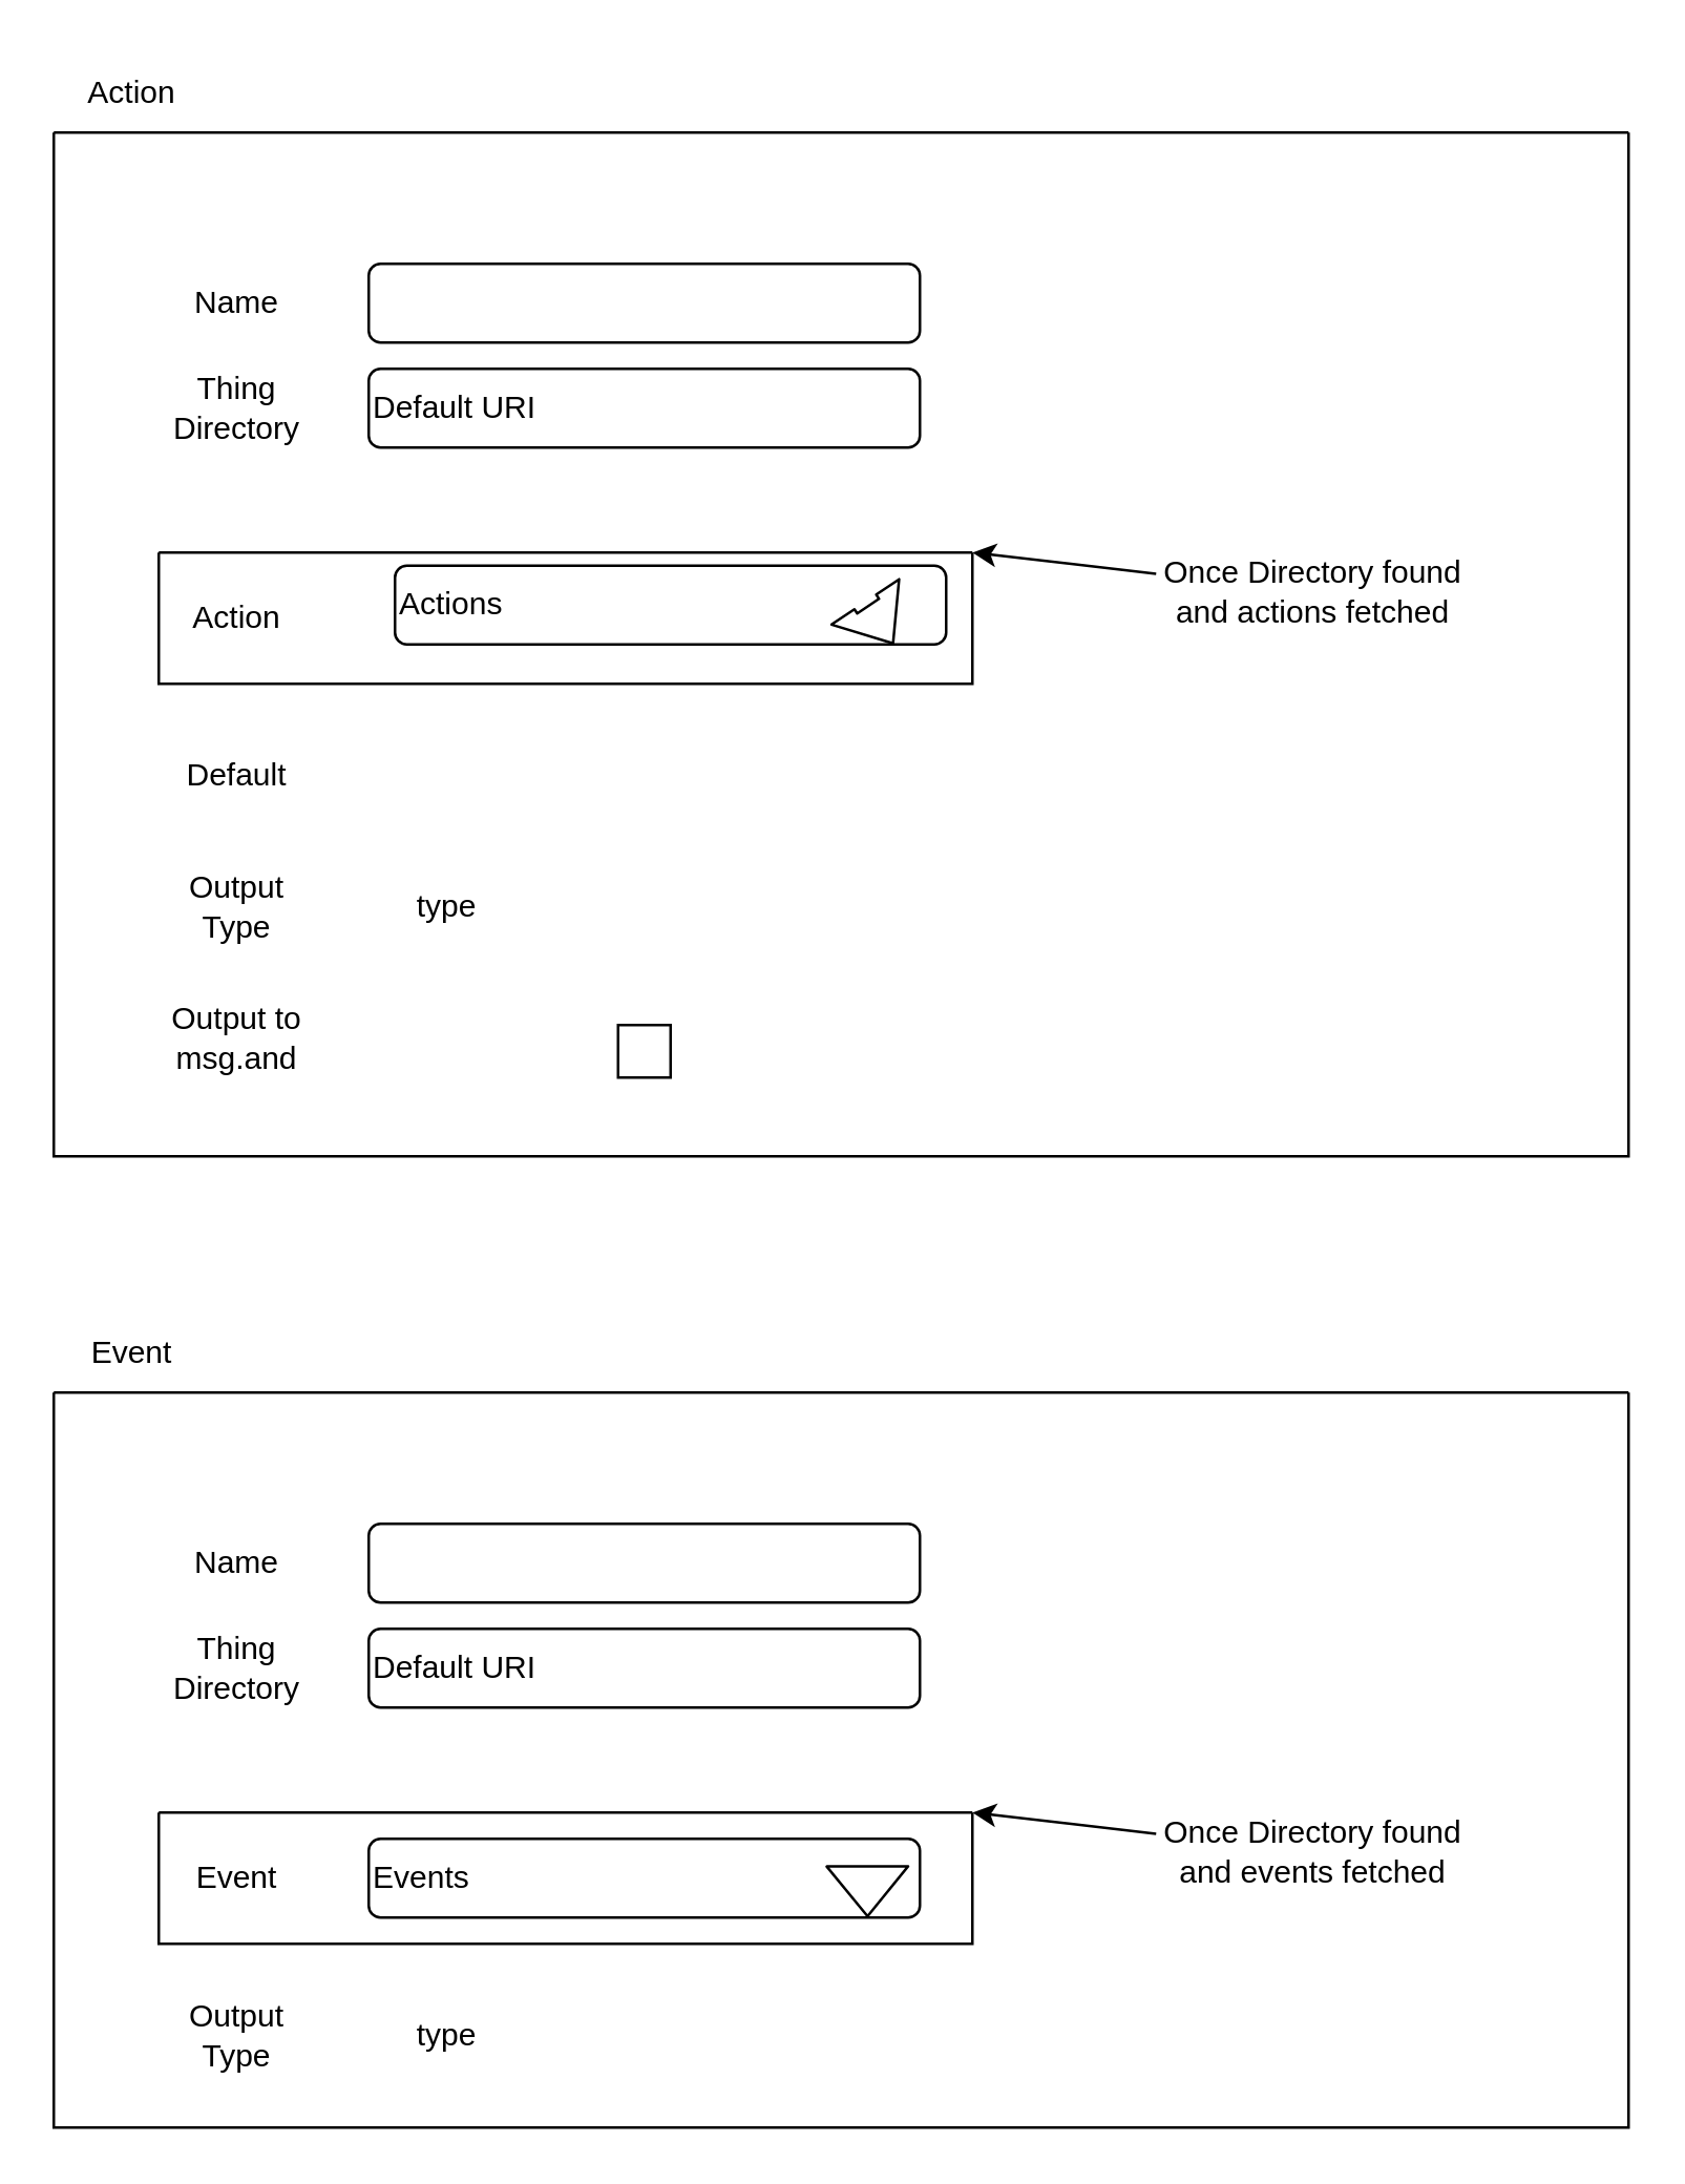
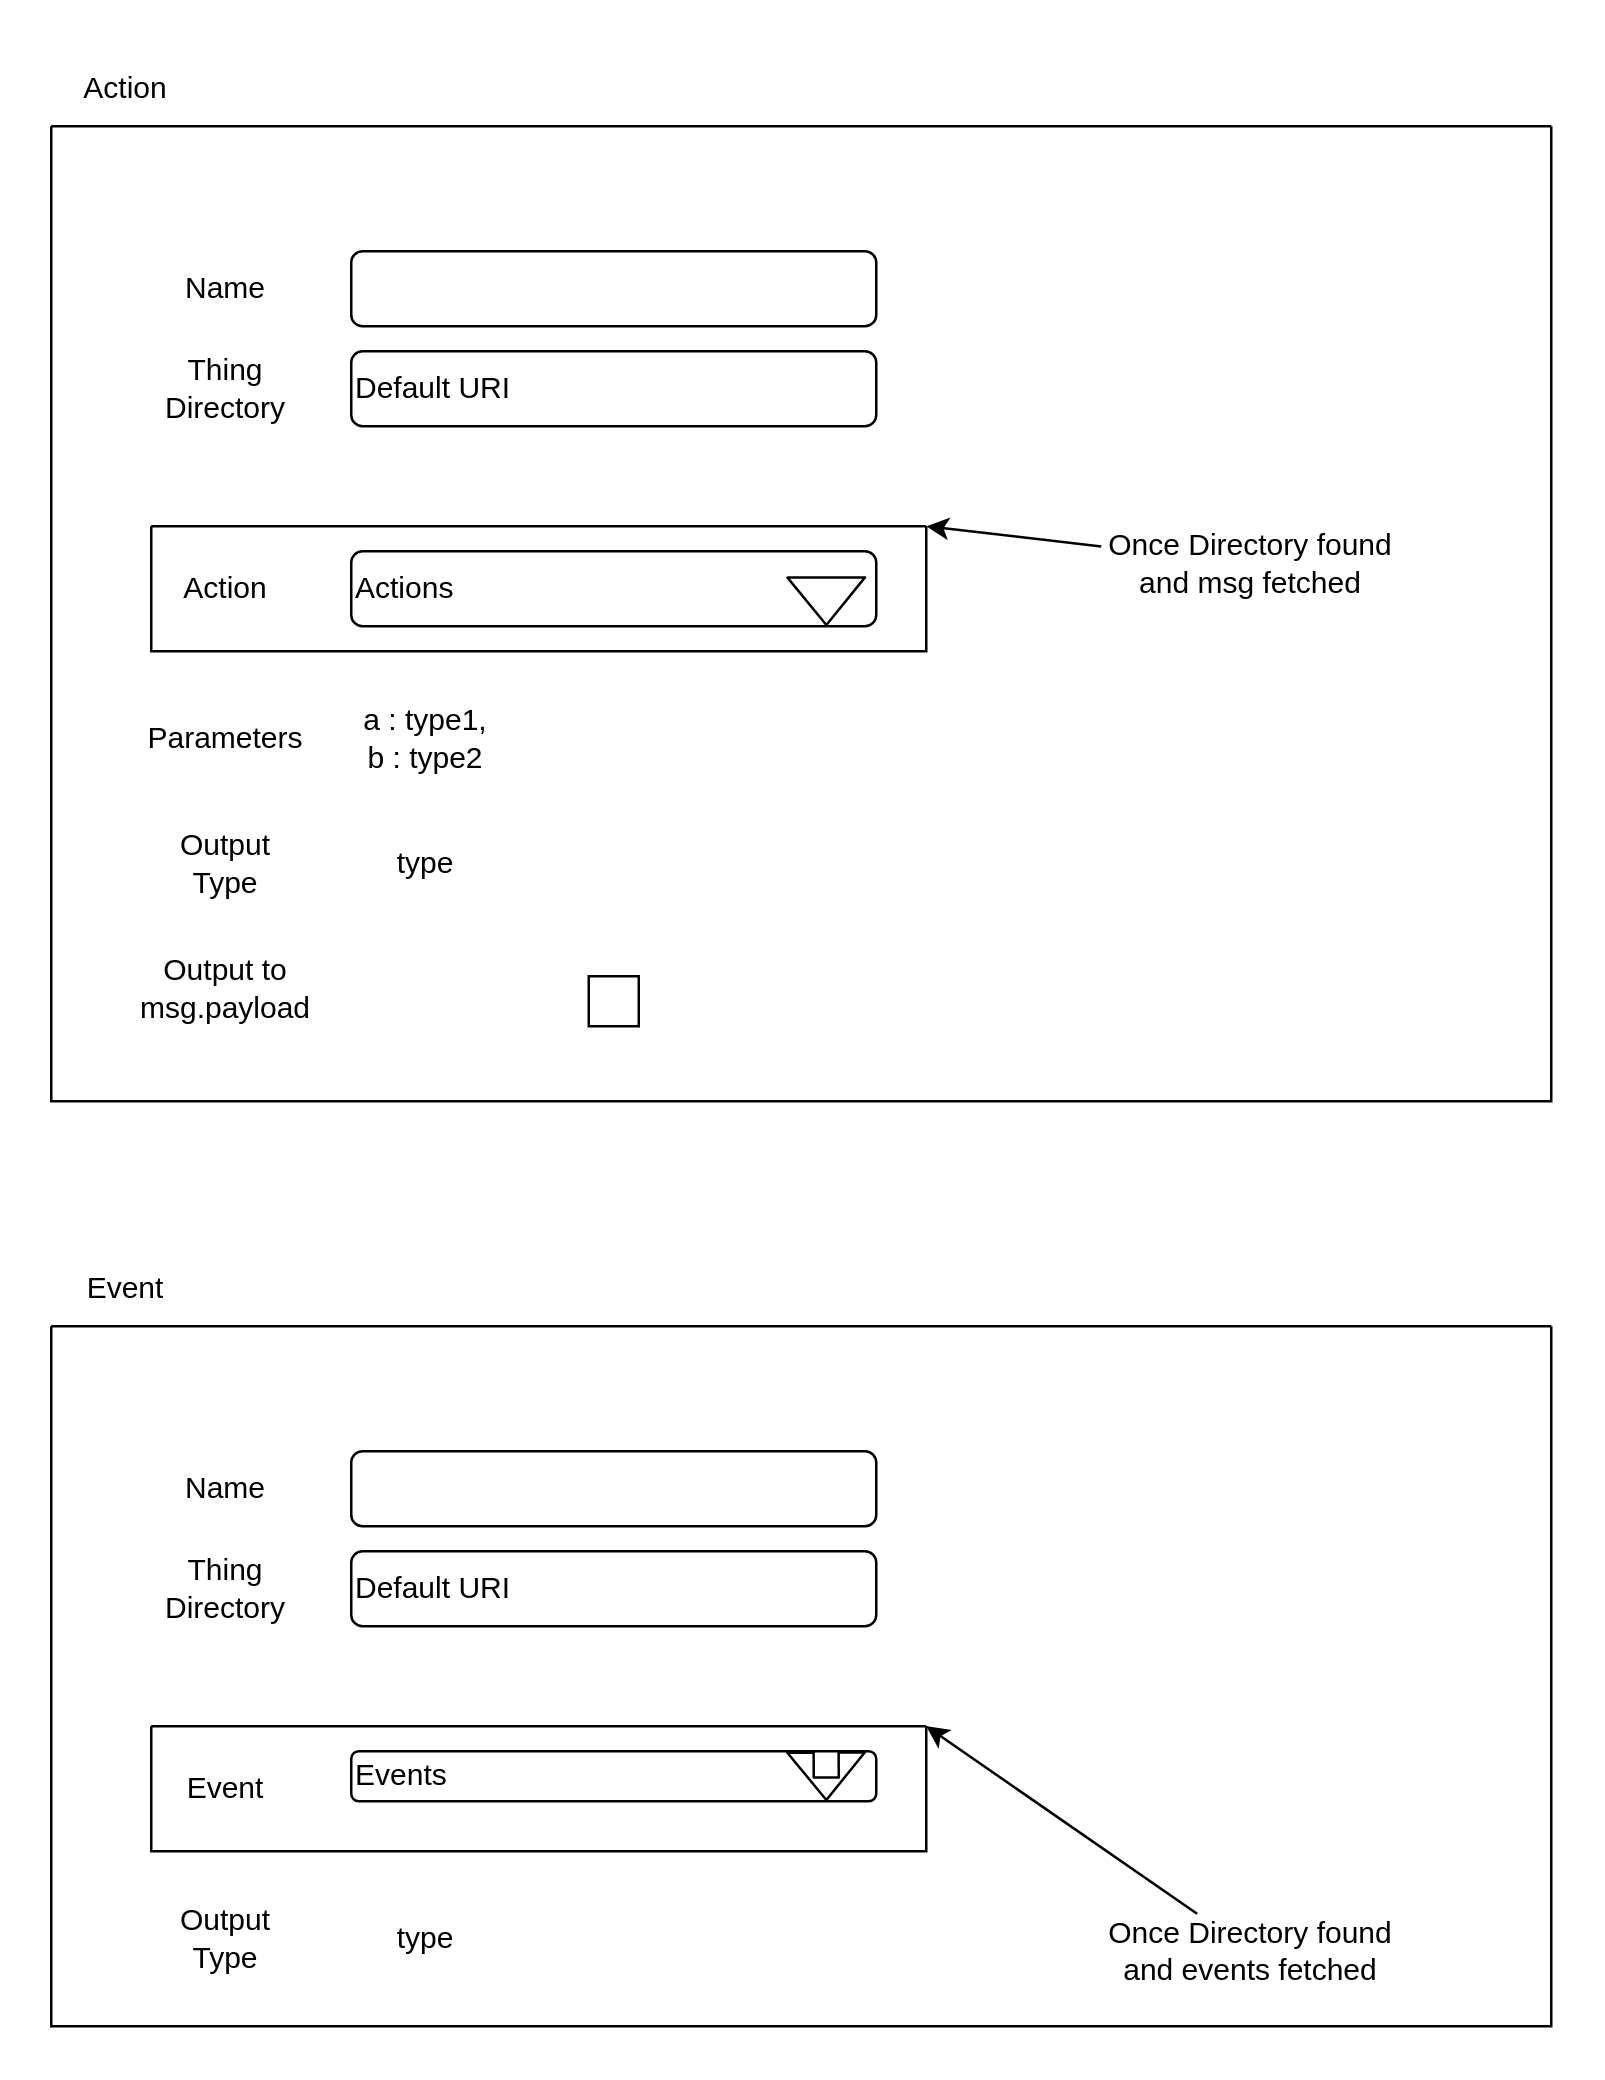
- <mxCell id="13" value="Once Directory found and actions fetched" style="text;html=1;strokeColor=none;fillColor=none;align=center;verticalAlign=middle;whiteSpace=wrap;rounded=0;" parent="2" vertex="1"><mxGeometry x="420" y="160" width="120" height="30" as="geometry" /></mxCell>
+ <mxCell id="13" value="Once Directory found and msg fetched" style="text;html=1;strokeColor=none;fillColor=none;align=center;verticalAlign=middle;whiteSpace=wrap;rounded=0;" parent="2" vertex="1"><mxGeometry x="420" y="160" width="120" height="30" as="geometry" /></mxCell>
- <mxCell id="7" value="Actions" style="rounded=1;whiteSpace=wrap;html=1;align=left;" parent="6" vertex="1"><mxGeometry x="90" y="5" width="210" height="30" as="geometry" /></mxCell>
+ <mxCell id="7" value="Actions" style="rounded=1;whiteSpace=wrap;html=1;align=left;" parent="6" vertex="1"><mxGeometry x="80" y="10" width="210" height="30" as="geometry" /></mxCell>
- <mxCell id="15" value="Default" style="text;html=1;strokeColor=none;fillColor=none;align=center;verticalAlign=middle;whiteSpace=wrap;rounded=0;" vertex="1" parent="2"><mxGeometry x="40" y="230" width="60" height="30" as="geometry" /></mxCell>
+ <mxCell id="15" value="Parameters" style="text;html=1;strokeColor=none;fillColor=none;align=center;verticalAlign=middle;whiteSpace=wrap;rounded=0;" vertex="1" parent="2"><mxGeometry x="40" y="230" width="60" height="30" as="geometry" /></mxCell>
+ <mxCell id="17" value="a : type1,&lt;br&gt;b : type2" style="text;html=1;strokeColor=none;fillColor=none;align=center;verticalAlign=middle;whiteSpace=wrap;rounded=0;" vertex="1" parent="2"><mxGeometry x="120" y="230" width="60" height="30" as="geometry" /></mxCell>
- <mxCell id="9" value="Output to msg.and" style="text;html=1;strokeColor=none;fillColor=none;align=center;verticalAlign=middle;whiteSpace=wrap;rounded=0;" parent="2" vertex="1"><mxGeometry x="40" y="330" width="60" height="30" as="geometry" /></mxCell>
+ <mxCell id="9" value="Output to msg.payload" style="text;html=1;strokeColor=none;fillColor=none;align=center;verticalAlign=middle;whiteSpace=wrap;rounded=0;" parent="2" vertex="1"><mxGeometry x="40" y="330" width="60" height="30" as="geometry" /></mxCell>
- <mxCell id="30" value="Once Directory found and events fetched" style="text;html=1;strokeColor=none;fillColor=none;align=center;verticalAlign=middle;whiteSpace=wrap;rounded=0;" vertex="1" parent="20"><mxGeometry x="420" y="160" width="120" height="30" as="geometry" /></mxCell>
+ <mxCell id="30" value="Once Directory found and events fetched" style="text;html=1;strokeColor=none;fillColor=none;align=center;verticalAlign=middle;whiteSpace=wrap;rounded=0;" vertex="1" parent="20"><mxGeometry x="420" y="235" width="120" height="30" as="geometry" /></mxCell>
- <mxCell id="25" value="Events" style="rounded=1;whiteSpace=wrap;html=1;align=left;" vertex="1" parent="24"><mxGeometry x="80" y="10" width="210" height="30" as="geometry" /></mxCell>
+ <mxCell id="25" value="Events" style="rounded=1;whiteSpace=wrap;html=1;align=left;" vertex="1" parent="24"><mxGeometry x="80" y="10" width="210" height="20" as="geometry" /></mxCell>
